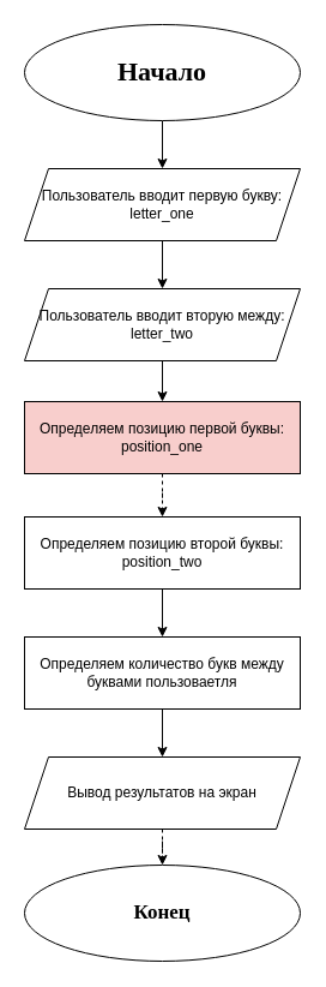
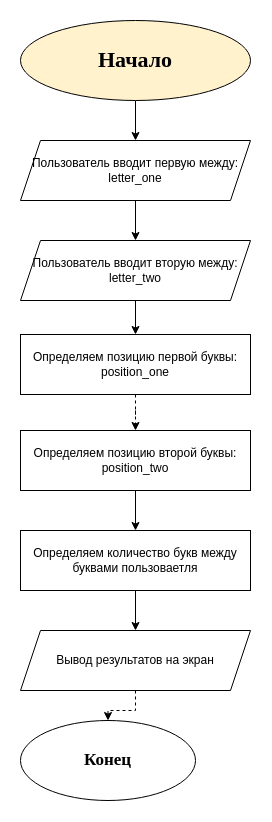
- <mxCell id="3" value="&lt;font face=&quot;Times New Roman&quot; style=&quot;font-size: 22px&quot;&gt;&lt;b&gt;Начало&lt;/b&gt;&lt;/font&gt;" style="ellipse;whiteSpace=wrap;html=1;" vertex="1" parent="1"><mxGeometry x="20" y="20" width="230" height="80" as="geometry" /></mxCell>
+ <mxCell id="3" value="&lt;font face=&quot;Times New Roman&quot; style=&quot;font-size: 22px&quot;&gt;&lt;b&gt;Начало&lt;/b&gt;&lt;/font&gt;" style="ellipse;whiteSpace=wrap;html=1;fillColor=#fff2cc;" vertex="1" parent="1"><mxGeometry x="20" y="20" width="230" height="80" as="geometry" /></mxCell>
- <mxCell id="5" value="Пользователь вводит первую букву:&lt;br&gt;letter_one" style="shape=parallelogram;perimeter=parallelogramPerimeter;whiteSpace=wrap;html=1;fixedSize=1;" vertex="1" parent="1"><mxGeometry x="20" y="140" width="230" height="60" as="geometry" /></mxCell>
+ <mxCell id="5" value="Пользователь вводит первую между:&lt;br&gt;letter_one" style="shape=parallelogram;perimeter=parallelogramPerimeter;whiteSpace=wrap;html=1;fixedSize=1;" vertex="1" parent="1"><mxGeometry x="20" y="140" width="230" height="60" as="geometry" /></mxCell>
- <mxCell id="9" value="Определяем позицию первой буквы:&lt;br&gt;position_one" style="rounded=0;whiteSpace=wrap;html=1;fillColor=#f8cecc;" vertex="1" parent="1"><mxGeometry x="20" y="334" width="230" height="60" as="geometry" /></mxCell>
+ <mxCell id="9" value="Определяем позицию первой буквы:&lt;br&gt;position_one" style="rounded=0;whiteSpace=wrap;html=1;" vertex="1" parent="1"><mxGeometry x="20" y="334" width="230" height="60" as="geometry" /></mxCell>
- <mxCell id="16" value="Конец" style="ellipse;whiteSpace=wrap;html=1;fontFamily=Times New Roman;fontStyle=1;fontSize=17;" vertex="1" parent="1"><mxGeometry x="20" y="720" width="230" height="80" as="geometry" /></mxCell>
+ <mxCell id="16" value="Конец" style="ellipse;whiteSpace=wrap;html=1;fontFamily=Times New Roman;fontStyle=1;fontSize=17;" vertex="1" parent="1"><mxGeometry x="20" y="720" width="175" height="80" as="geometry" /></mxCell>
